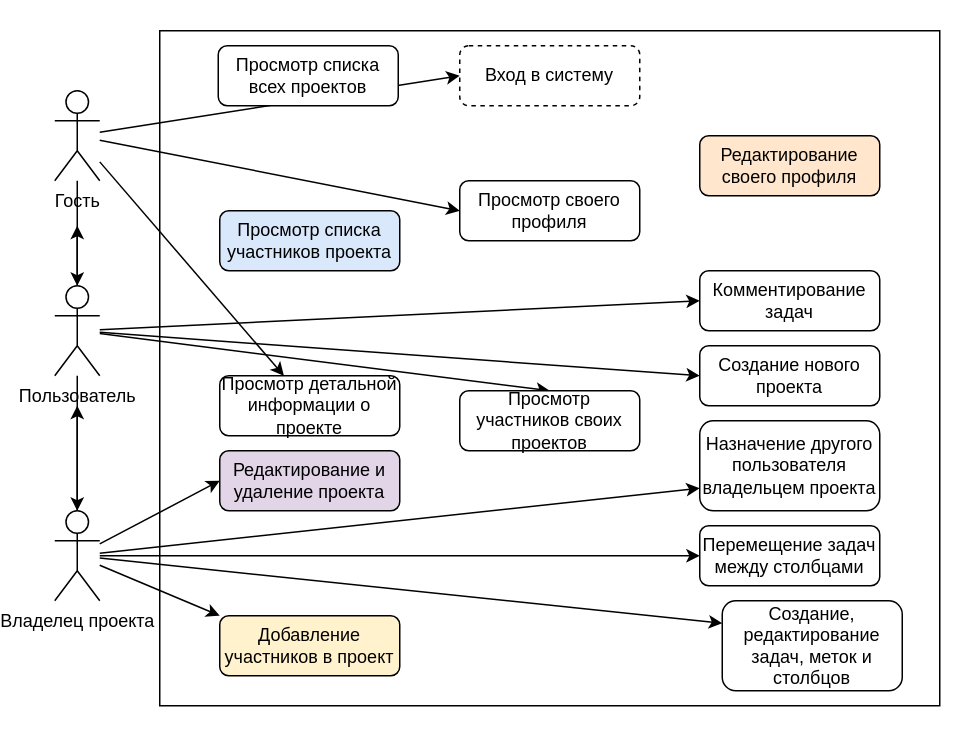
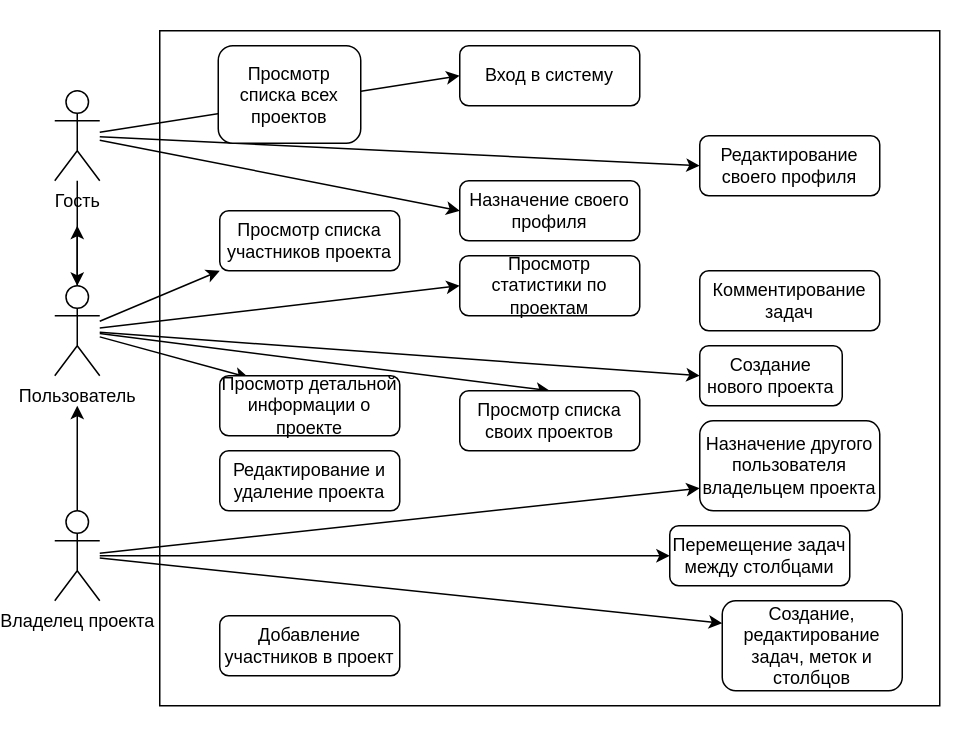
- <mxCell id="23" value="Просмотр списка всех проектов" style="rounded=1;whiteSpace=wrap;html=1;" vertex="1" parent="1"><mxGeometry x="129" y="30" width="120" height="40" as="geometry" /></mxCell>
+ <mxCell id="23" value="Просмотр списка всех проектов" style="rounded=1;whiteSpace=wrap;html=1;" vertex="1" parent="1"><mxGeometry x="129" y="30" width="95" height="65" as="geometry" /></mxCell>
- <mxCell id="24" value="Вход в систему" style="rounded=1;whiteSpace=wrap;html=1;dashed=1;" vertex="1" parent="1"><mxGeometry x="290" y="30" width="120" height="40" as="geometry" /></mxCell>
+ <mxCell id="24" value="Вход в систему" style="rounded=1;whiteSpace=wrap;html=1;" vertex="1" parent="1"><mxGeometry x="290" y="30" width="120" height="40" as="geometry" /></mxCell>
- <mxCell id="26" value="Редактирование своего профиля" style="rounded=1;whiteSpace=wrap;html=1;fillColor=#ffe6cc;" vertex="1" parent="1"><mxGeometry x="450" y="90" width="120" height="40" as="geometry" /></mxCell>
+ <mxCell id="26" value="Редактирование своего профиля" style="rounded=1;whiteSpace=wrap;html=1;" vertex="1" parent="1"><mxGeometry x="450" y="90" width="120" height="40" as="geometry" /></mxCell>
- <mxCell id="25" value="Просмотр своего профиля" style="rounded=1;whiteSpace=wrap;html=1;" vertex="1" parent="1"><mxGeometry x="290" y="120" width="120" height="40" as="geometry" /></mxCell>
+ <mxCell id="25" value="Назначение своего профиля" style="rounded=1;whiteSpace=wrap;html=1;" vertex="1" parent="1"><mxGeometry x="290" y="120" width="120" height="40" as="geometry" /></mxCell>
- <mxCell id="36" value="Просмотр списка участников проекта" style="rounded=1;whiteSpace=wrap;html=1;fillColor=#dae8fc;" vertex="1" parent="1"><mxGeometry x="130" y="140" width="120" height="40" as="geometry" /></mxCell>
+ <mxCell id="36" value="Просмотр списка участников проекта" style="rounded=1;whiteSpace=wrap;html=1;" vertex="1" parent="1"><mxGeometry x="130" y="140" width="120" height="40" as="geometry" /></mxCell>
- <mxCell id="6" style="rounded=0;orthogonalLoop=1;jettySize=auto;html=1;" edge="1" parent="1" source="7" target="29"><mxGeometry relative="1" as="geometry" /></mxCell>
+ <mxCell id="6" style="rounded=0;orthogonalLoop=1;jettySize=auto;html=1;entryX=0;entryY=0.5;entryDx=0;entryDy=0;" edge="1" parent="1" source="7" target="26"><mxGeometry relative="1" as="geometry" /></mxCell>
+ <mxCell id="31" value="Просмотр статистики по проектам" style="rounded=1;whiteSpace=wrap;html=1;" vertex="1" parent="1"><mxGeometry x="290" y="170" width="120" height="40" as="geometry" /></mxCell>
+ <mxCell id="9" style="rounded=0;orthogonalLoop=1;jettySize=auto;html=1;entryX=0;entryY=1;entryDx=0;entryDy=0;" edge="1" parent="1" source="15" target="36"><mxGeometry relative="1" as="geometry" /></mxCell>
+ <mxCell id="10" style="rounded=0;orthogonalLoop=1;jettySize=auto;html=1;entryX=0;entryY=0.5;entryDx=0;entryDy=0;" edge="1" parent="1" source="15" target="31"><mxGeometry relative="1" as="geometry" /></mxCell>
- <mxCell id="11" style="rounded=0;orthogonalLoop=1;jettySize=auto;html=1;entryX=0;entryY=0.5;entryDx=0;entryDy=0;" edge="1" parent="1" source="15" target="30"><mxGeometry relative="1" as="geometry" /></mxCell>
- <mxCell id="27" value="Создание нового проекта" style="rounded=1;whiteSpace=wrap;html=1;" vertex="1" parent="1"><mxGeometry x="450" y="230" width="120" height="40" as="geometry" /></mxCell>
+ <mxCell id="27" value="Создание нового проекта" style="rounded=1;whiteSpace=wrap;html=1;" vertex="1" parent="1"><mxGeometry x="450" y="230" width="95" height="40" as="geometry" /></mxCell>
- <mxCell id="14" style="rounded=0;orthogonalLoop=1;jettySize=auto;html=1;" edge="1" parent="1" source="15" target="22"><mxGeometry relative="1" as="geometry" /></mxCell>
+ <mxCell id="14" style="rounded=0;orthogonalLoop=1;jettySize=auto;html=1;entryX=0.16;entryY=0.029;entryDx=0;entryDy=0;entryPerimeter=0;" edge="1" parent="1" source="15" target="29"><mxGeometry relative="1" as="geometry" /></mxCell>
- <mxCell id="28" value="Просмотр участников своих проектов" style="rounded=1;whiteSpace=wrap;html=1;" vertex="1" parent="1"><mxGeometry x="290" y="260" width="120" height="40" as="geometry" /></mxCell>
+ <mxCell id="28" value="Просмотр списка своих проектов" style="rounded=1;whiteSpace=wrap;html=1;" vertex="1" parent="1"><mxGeometry x="290" y="260" width="120" height="40" as="geometry" /></mxCell>
- <mxCell id="33" value="Редактирование и удаление проекта" style="rounded=1;whiteSpace=wrap;html=1;fillColor=#e1d5e7;" vertex="1" parent="1"><mxGeometry x="130" y="300" width="120" height="40" as="geometry" /></mxCell>
+ <mxCell id="33" value="Редактирование и удаление проекта" style="rounded=1;whiteSpace=wrap;html=1;" vertex="1" parent="1"><mxGeometry x="130" y="300" width="120" height="40" as="geometry" /></mxCell>
- <mxCell id="17" style="rounded=0;orthogonalLoop=1;jettySize=auto;html=1;entryX=0;entryY=0.5;entryDx=0;entryDy=0;" edge="1" parent="1" source="22" target="33"><mxGeometry relative="1" as="geometry" /></mxCell>
- <mxCell id="35" value="Перемещение задач между столбцами" style="rounded=1;whiteSpace=wrap;html=1;" vertex="1" parent="1"><mxGeometry x="450" y="350" width="120" height="40" as="geometry" /></mxCell>
+ <mxCell id="35" value="Перемещение задач между столбцами" style="rounded=1;whiteSpace=wrap;html=1;" vertex="1" parent="1"><mxGeometry x="430" y="350" width="120" height="40" as="geometry" /></mxCell>
- <mxCell id="18" style="rounded=0;orthogonalLoop=1;jettySize=auto;html=1;entryX=0;entryY=0;entryDx=0;entryDy=0;" edge="1" parent="1" source="22" target="32"><mxGeometry relative="1" as="geometry" /></mxCell>
- <mxCell id="32" value="Добавление участников в проект" style="rounded=1;whiteSpace=wrap;html=1;fillColor=#fff2cc;" vertex="1" parent="1"><mxGeometry x="130" y="410" width="120" height="40" as="geometry" /></mxCell>
+ <mxCell id="32" value="Добавление участников в проект" style="rounded=1;whiteSpace=wrap;html=1;" vertex="1" parent="1"><mxGeometry x="130" y="410" width="120" height="40" as="geometry" /></mxCell>
